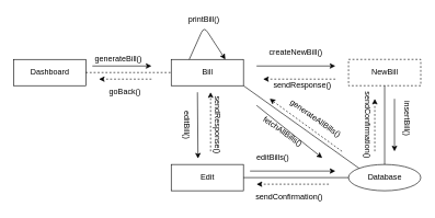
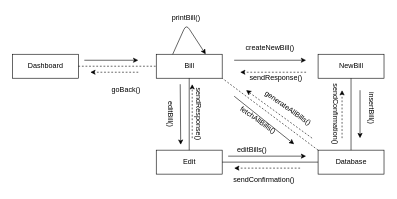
- <mxCell id="34" value="generateBill()" style="text;html=1;strokeColor=none;fillColor=none;align=center;verticalAlign=middle;whiteSpace=wrap;rounded=0;" vertex="1" parent="1"><mxGeometry x="160" y="80" width="40" height="20" as="geometry" /></mxCell>
- <mxCell id="4" value="NewBill" style="html=1;dashed=1;" vertex="1" parent="1"><mxGeometry x="530" y="90" width="110" height="40" as="geometry" /></mxCell>
+ <mxCell id="4" value="NewBill" style="html=1;" vertex="1" parent="1"><mxGeometry x="530" y="90" width="110" height="40" as="geometry" /></mxCell>
- <mxCell id="36" value="goBack()" style="text;html=1;strokeColor=none;fillColor=none;align=center;verticalAlign=middle;whiteSpace=wrap;rounded=0;" vertex="1" parent="1"><mxGeometry x="170" y="130" width="40" height="20" as="geometry" /></mxCell>
+ <mxCell id="36" value="goBack()" style="text;html=1;strokeColor=none;fillColor=none;align=center;verticalAlign=middle;whiteSpace=wrap;rounded=0;" vertex="1" parent="1"><mxGeometry x="190" y="140" width="40" height="20" as="geometry" /></mxCell>
+ <mxCell id="8" value="" style="endArrow=none;html=1;entryX=0.5;entryY=1;entryDx=0;entryDy=0;exitX=0.5;exitY=0;exitDx=0;exitDy=0;" edge="1" parent="1" source="5" target="2"><mxGeometry width="50" height="50" relative="1" as="geometry"><mxPoint x="270" y="280" as="sourcePoint" /><mxPoint x="320" y="230" as="targetPoint" /></mxGeometry></mxCell>
- <mxCell id="11" value="" style="endArrow=none;html=1;entryX=1;entryY=1;entryDx=0;entryDy=0;exitX=0;exitY=0;exitDx=0;exitDy=0;" edge="1" parent="1" source="6" target="2"><mxGeometry width="50" height="50" relative="1" as="geometry"><mxPoint x="270" y="280" as="sourcePoint" /><mxPoint x="320" y="230" as="targetPoint" /></mxGeometry></mxCell>
+ <mxCell id="11" value="" style="endArrow=none;html=1;entryX=1;entryY=1;entryDx=0;entryDy=0;exitX=0;exitY=0;exitDx=0;exitDy=0;dashed=1;" edge="1" parent="1" source="6" target="2"><mxGeometry width="50" height="50" relative="1" as="geometry"><mxPoint x="270" y="280" as="sourcePoint" /><mxPoint x="320" y="230" as="targetPoint" /></mxGeometry></mxCell>
- <mxCell id="28" value="editBills()" style="text;html=1;strokeColor=none;fillColor=none;align=center;verticalAlign=middle;whiteSpace=wrap;rounded=0;" vertex="1" parent="1"><mxGeometry x="395" y="230" width="40" height="20" as="geometry" /></mxCell>
+ <mxCell id="28" value="editBills()" style="text;html=1;strokeColor=none;fillColor=none;align=center;verticalAlign=middle;whiteSpace=wrap;rounded=0;" vertex="1" parent="1"><mxGeometry x="400" y="240" width="40" height="20" as="geometry" /></mxCell>
- <mxCell id="6" value="Database" style="ellipse;html=1;" vertex="1" parent="1"><mxGeometry x="530" y="250" width="110" height="40" as="geometry" /></mxCell>
+ <mxCell id="6" value="Database" style="html=1;" vertex="1" parent="1"><mxGeometry x="530" y="250" width="110" height="40" as="geometry" /></mxCell>
